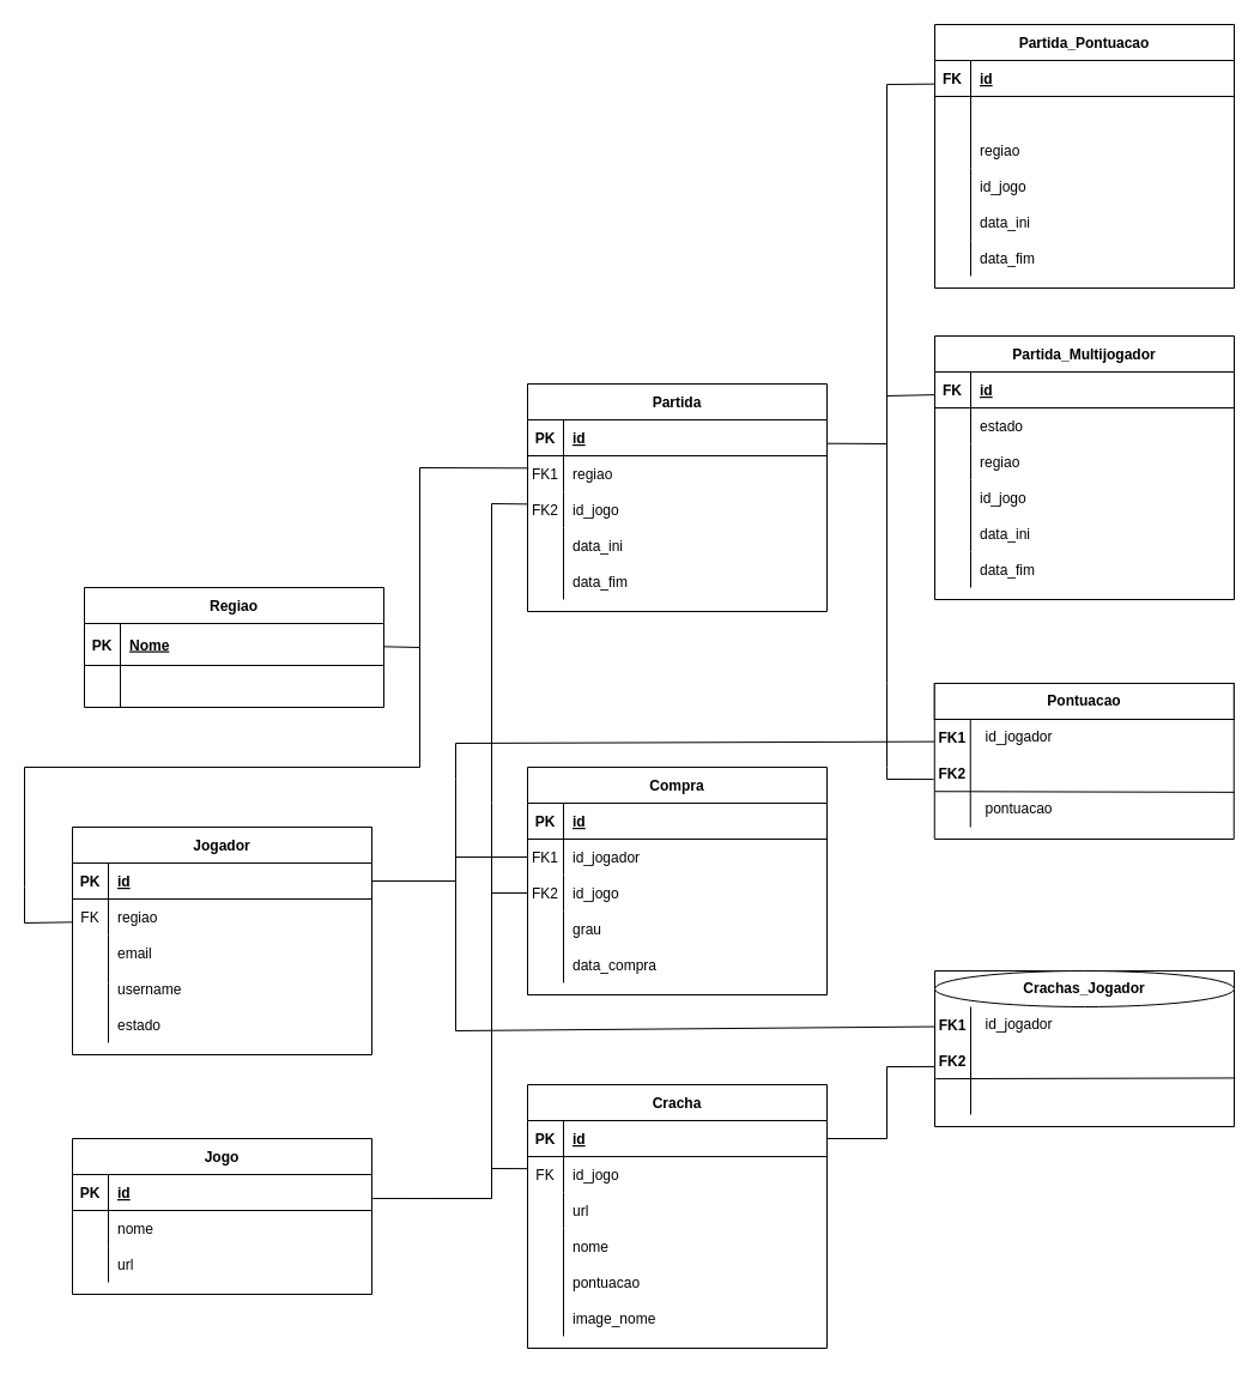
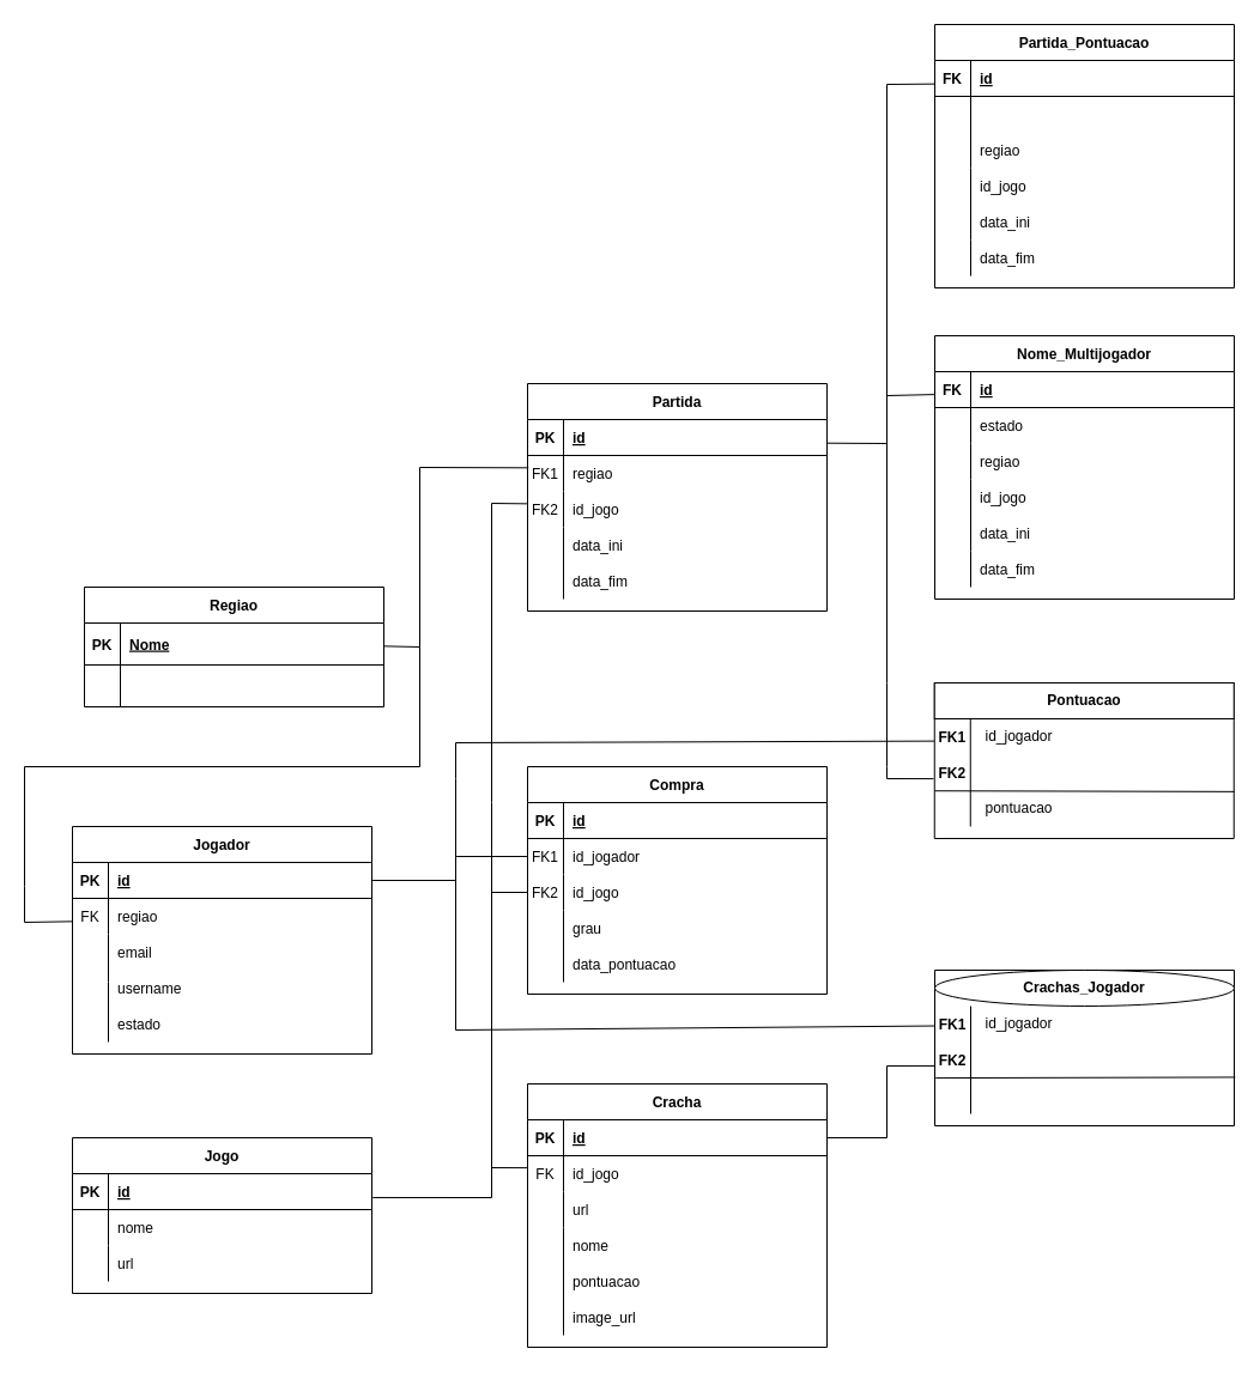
- <mxCell id="123" value="Partida_Multijogador" style="shape=table;startSize=30;container=1;collapsible=1;childLayout=tableLayout;fixedRows=1;rowLines=0;fontStyle=1;align=center;resizeLast=1;" vertex="1" parent="1"><mxGeometry x="780" y="280" width="250" height="220" as="geometry" /></mxCell>
+ <mxCell id="123" value="Nome_Multijogador" style="shape=table;startSize=30;container=1;collapsible=1;childLayout=tableLayout;fixedRows=1;rowLines=0;fontStyle=1;align=center;resizeLast=1;" vertex="1" parent="1"><mxGeometry x="780" y="280" width="250" height="220" as="geometry" /></mxCell>
- <mxCell id="48" value="data_compra" style="shape=partialRectangle;overflow=hidden;connectable=0;fillColor=none;top=0;left=0;bottom=0;right=0;align=left;spacingLeft=6;" parent="1" vertex="1"><mxGeometry x="470" y="790" width="220" height="30" as="geometry"><mxRectangle width="220" height="30" as="alternateBounds" /></mxGeometry></mxCell>
+ <mxCell id="48" value="data_pontuacao" style="shape=partialRectangle;overflow=hidden;connectable=0;fillColor=none;top=0;left=0;bottom=0;right=0;align=left;spacingLeft=6;" parent="1" vertex="1"><mxGeometry x="470" y="790" width="220" height="30" as="geometry"><mxRectangle width="220" height="30" as="alternateBounds" /></mxGeometry></mxCell>
- <mxCell id="68" value="image_nome" style="shape=partialRectangle;overflow=hidden;connectable=0;fillColor=none;top=0;left=0;bottom=0;right=0;align=left;spacingLeft=6;" parent="1" vertex="1"><mxGeometry x="470" y="1085" width="220" height="30" as="geometry"><mxRectangle width="220" height="30" as="alternateBounds" /></mxGeometry></mxCell>
+ <mxCell id="68" value="image_url" style="shape=partialRectangle;overflow=hidden;connectable=0;fillColor=none;top=0;left=0;bottom=0;right=0;align=left;spacingLeft=6;" parent="1" vertex="1"><mxGeometry x="470" y="1085" width="220" height="30" as="geometry"><mxRectangle width="220" height="30" as="alternateBounds" /></mxGeometry></mxCell>
